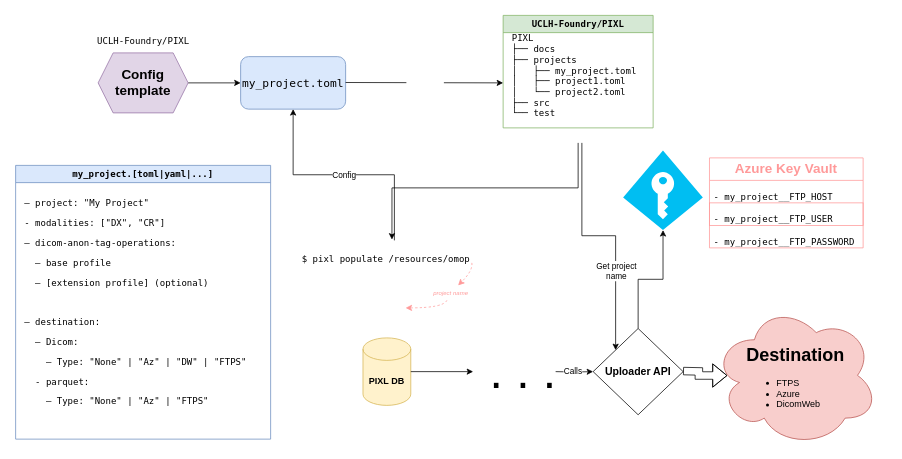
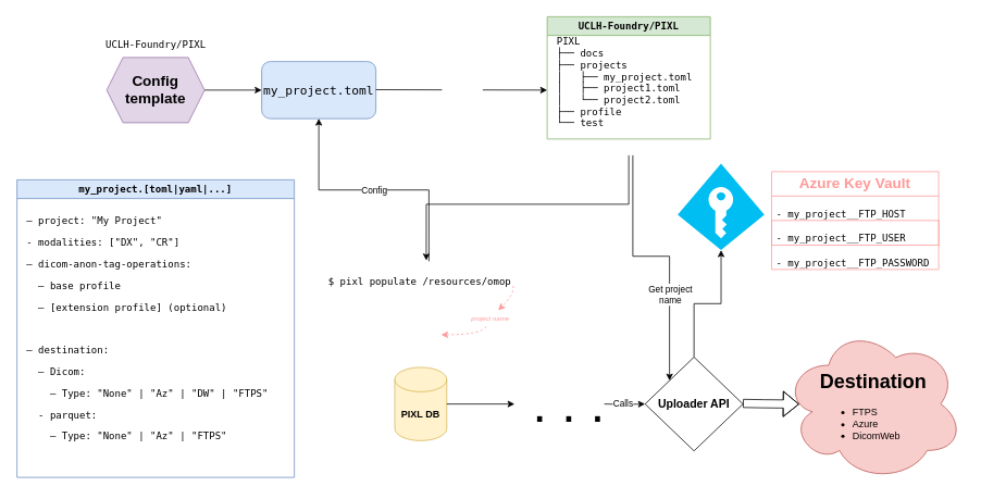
- <mxCell id="33" value="&lt;pre&gt;PIXL&lt;br/&gt;├── docs&lt;br/&gt;├── projects&lt;br/&gt;│&amp;nbsp;&amp;nbsp; ├── my_project.toml&lt;br/&gt;│&amp;nbsp;&amp;nbsp; ├── project1.toml&lt;br/&gt;│&amp;nbsp;&amp;nbsp; └── project2.toml&lt;br/&gt;├── src&lt;br/&gt;└── test&lt;br/&gt;&lt;/pre&gt;&lt;div&gt;&lt;br&gt;&lt;/div&gt;" style="text;html=1;align=left;verticalAlign=middle;resizable=1;points=[];autosize=1;strokeColor=none;fillColor=none;movable=1;rotatable=1;deletable=1;editable=1;locked=0;connectable=1;" parent="1" vertex="1"><mxGeometry x="680" y="25" width="190" height="165" as="geometry" /></mxCell>
+ <mxCell id="33" value="&lt;pre&gt;PIXL&lt;br/&gt;├── docs&lt;br/&gt;├── projects&lt;br/&gt;│&amp;nbsp;&amp;nbsp; ├── my_project.toml&lt;br/&gt;│&amp;nbsp;&amp;nbsp; ├── project1.toml&lt;br/&gt;│&amp;nbsp;&amp;nbsp; └── project2.toml&lt;br/&gt;├── profile&lt;br/&gt;└── test&lt;br/&gt;&lt;/pre&gt;&lt;div&gt;&lt;br&gt;&lt;/div&gt;" style="text;html=1;align=left;verticalAlign=middle;resizable=1;points=[];autosize=1;strokeColor=none;fillColor=none;movable=1;rotatable=1;deletable=1;editable=1;locked=0;connectable=1;" parent="1" vertex="1"><mxGeometry x="680" y="25" width="190" height="165" as="geometry" /></mxCell>
- <mxCell id="19" value="&lt;h1&gt;Destination&lt;/h1&gt;&lt;div&gt;&lt;ul&gt;&lt;li style=&quot;text-align: left;&quot;&gt;FTPS&lt;/li&gt;&lt;li style=&quot;text-align: left;&quot;&gt;Azure&lt;/li&gt;&lt;li style=&quot;text-align: left;&quot;&gt;DicomWeb&lt;/li&gt;&lt;/ul&gt;&lt;/div&gt;" style="ellipse;shape=cloud;whiteSpace=wrap;html=1;fillColor=#f8cecc;strokeColor=#b85450;movable=1;resizable=1;rotatable=1;deletable=1;editable=1;locked=0;connectable=1;" parent="1" vertex="1"><mxGeometry x="950" y="405" width="220" height="190" as="geometry" /></mxCell>
+ <mxCell id="19" value="&lt;h1&gt;Destination&lt;/h1&gt;&lt;div&gt;&lt;ul&gt;&lt;li style=&quot;text-align: left;&quot;&gt;FTPS&lt;/li&gt;&lt;li style=&quot;text-align: left;&quot;&gt;Azure&lt;/li&gt;&lt;li style=&quot;text-align: left;&quot;&gt;DicomWeb&lt;/li&gt;&lt;/ul&gt;&lt;/div&gt;" style="ellipse;shape=cloud;whiteSpace=wrap;html=1;fillColor=#f8cecc;strokeColor=#b85450;movable=1;resizable=1;rotatable=1;deletable=1;editable=1;locked=0;connectable=1;" parent="1" vertex="1"><mxGeometry x="960" y="400" width="220" height="190" as="geometry" /></mxCell>
